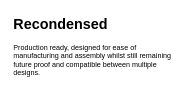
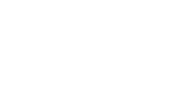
- <mxCell id="2" value="&lt;h1 style=&quot;margin-top: 0px;&quot;&gt;Recondensed&lt;/h1&gt;&lt;p&gt;Production ready, designed for ease of manufacturing and assembly whilst still remaining future proof and compatible between multiple designs.&lt;/p&gt;" style="text;html=1;whiteSpace=wrap;overflow=hidden;rounded=0;" vertex="1" parent="1"><mxGeometry x="20" y="20" width="280" height="120" as="geometry" /></mxCell>
